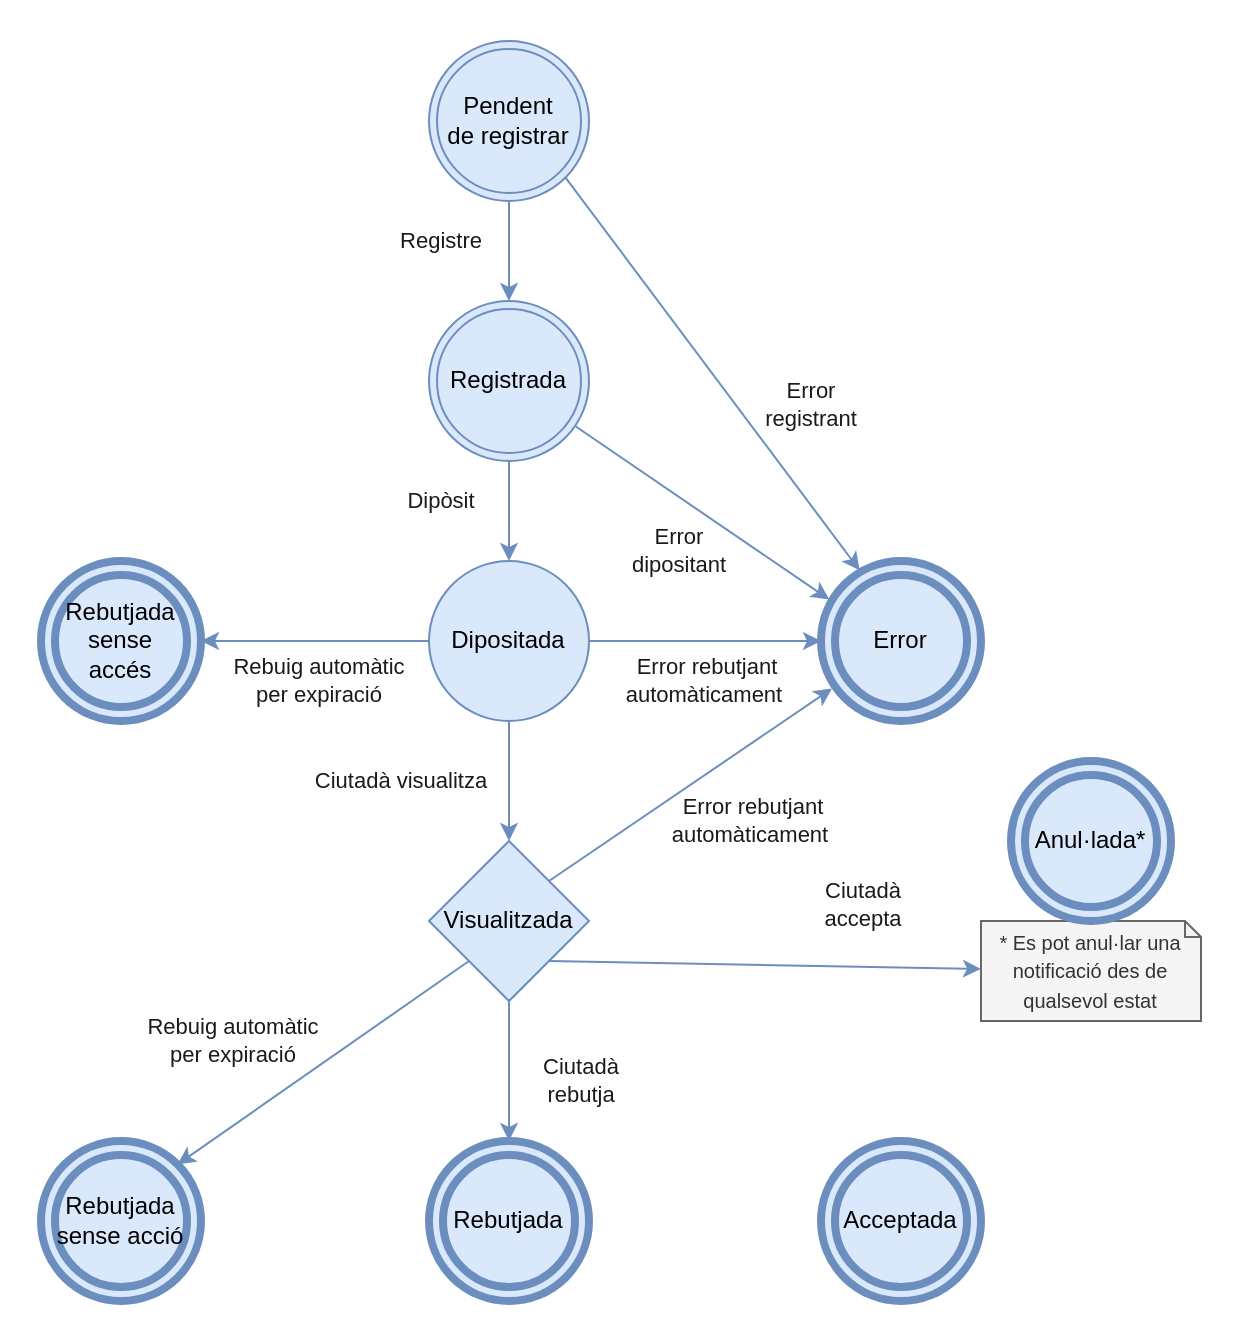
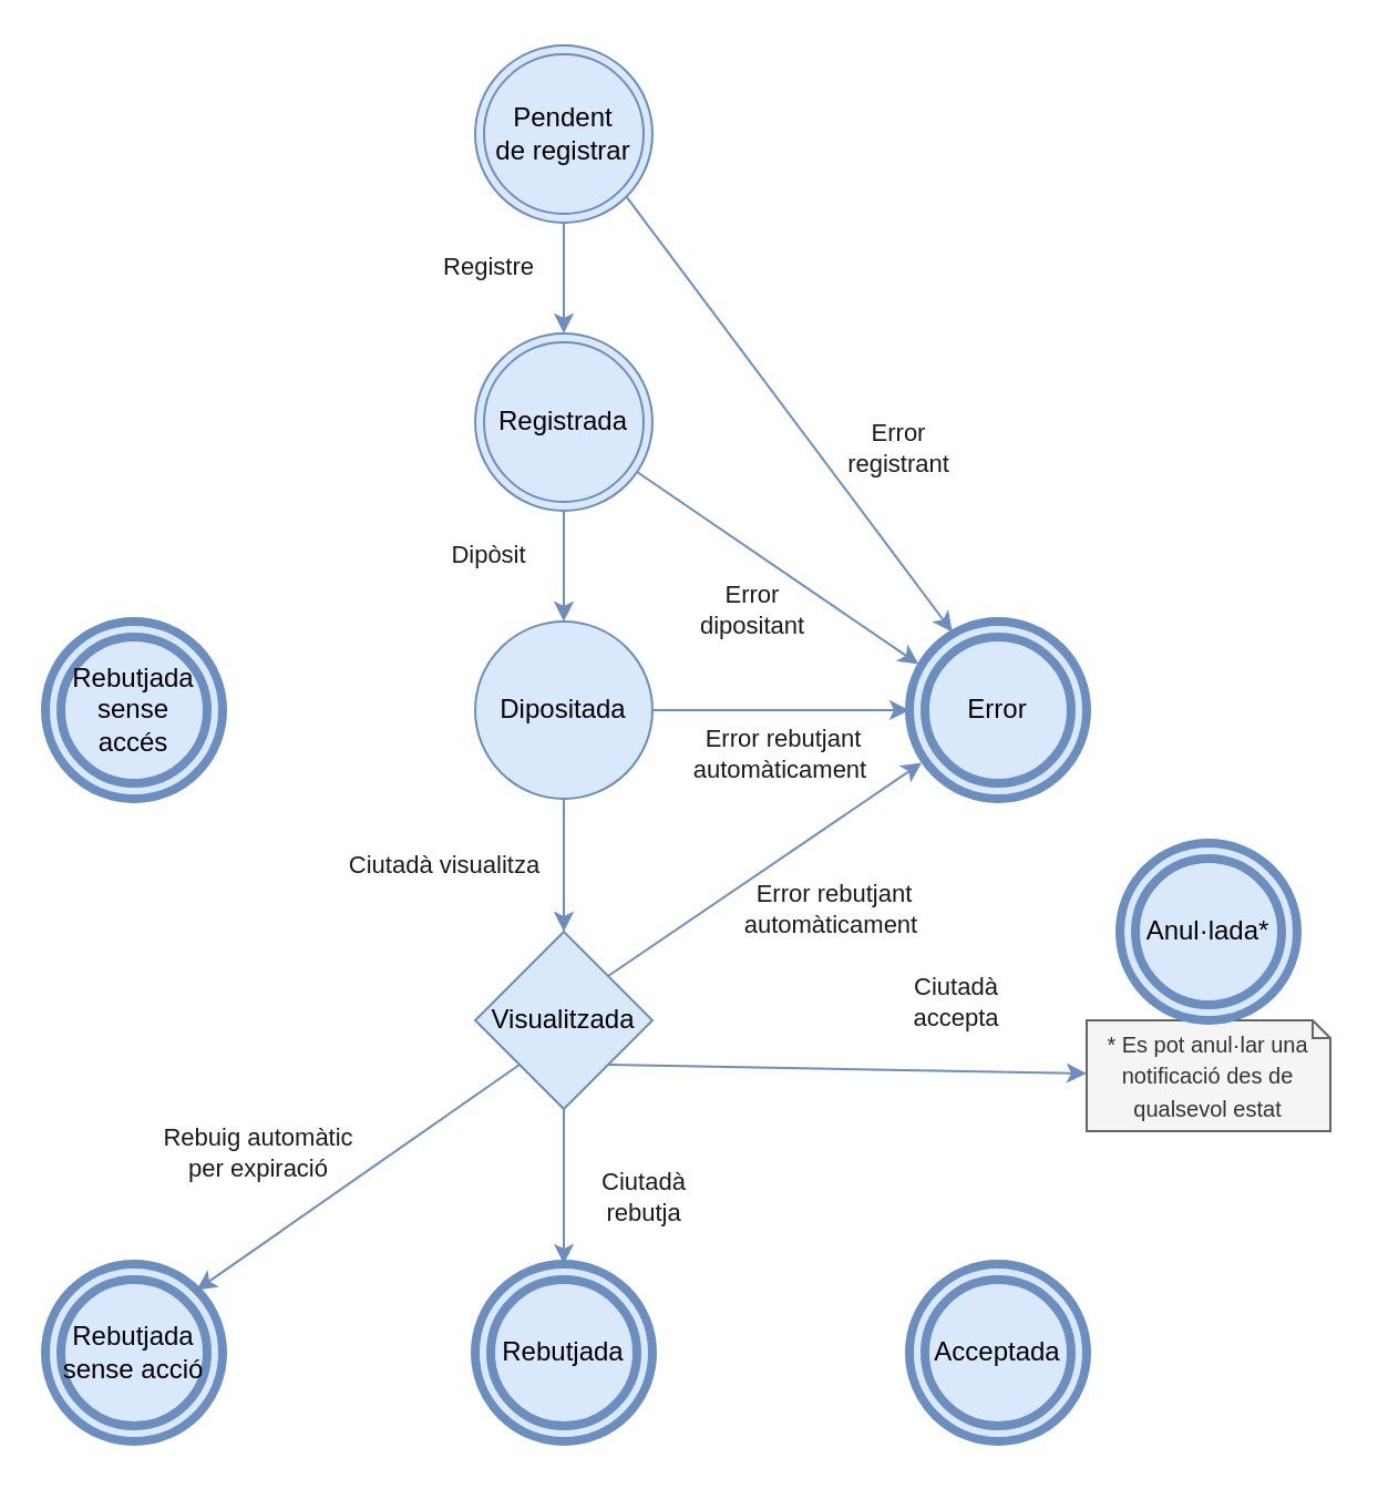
- <mxCell id="15" value="Rebuig automàtic&lt;br&gt;per expiració" style="orthogonalLoop=1;jettySize=auto;html=1;targetPerimeterSpacing=0;sourcePerimeterSpacing=0;fillColor=#dae8fc;strokeColor=#6c8ebf;spacingTop=4;spacingLeft=4;spacingBottom=4;spacingRight=4;spacing=10;labelBackgroundColor=none;labelBorderColor=none;fontColor=#1A1A1A;rounded=0;entryX=1;entryY=0.5;entryDx=0;entryDy=0;exitX=0;exitY=0.5;exitDx=0;exitDy=0;" parent="1" source="4" target="8" edge="1"><mxGeometry x="-0.039" y="20" relative="1" as="geometry"><mxPoint x="264" y="240" as="sourcePoint" /><mxPoint x="264" y="290" as="targetPoint" /><mxPoint as="offset" /></mxGeometry></mxCell>
